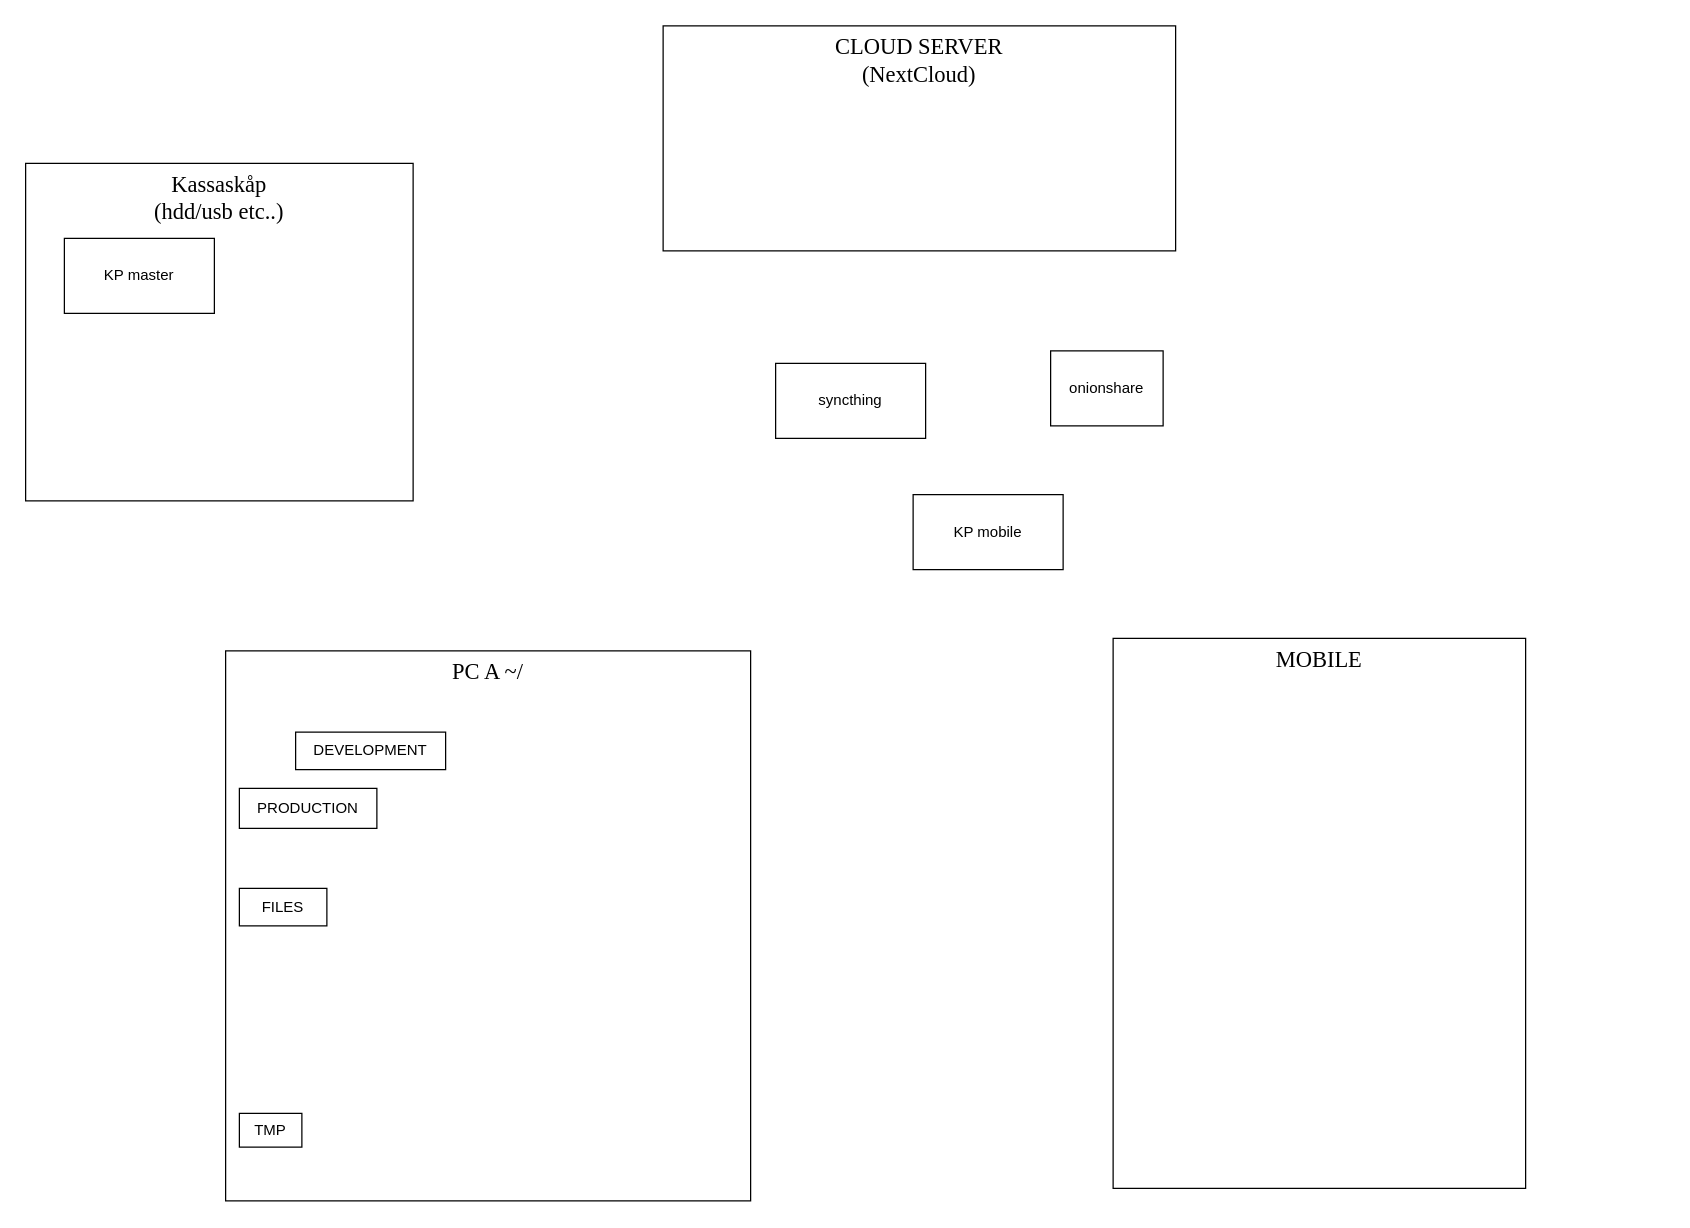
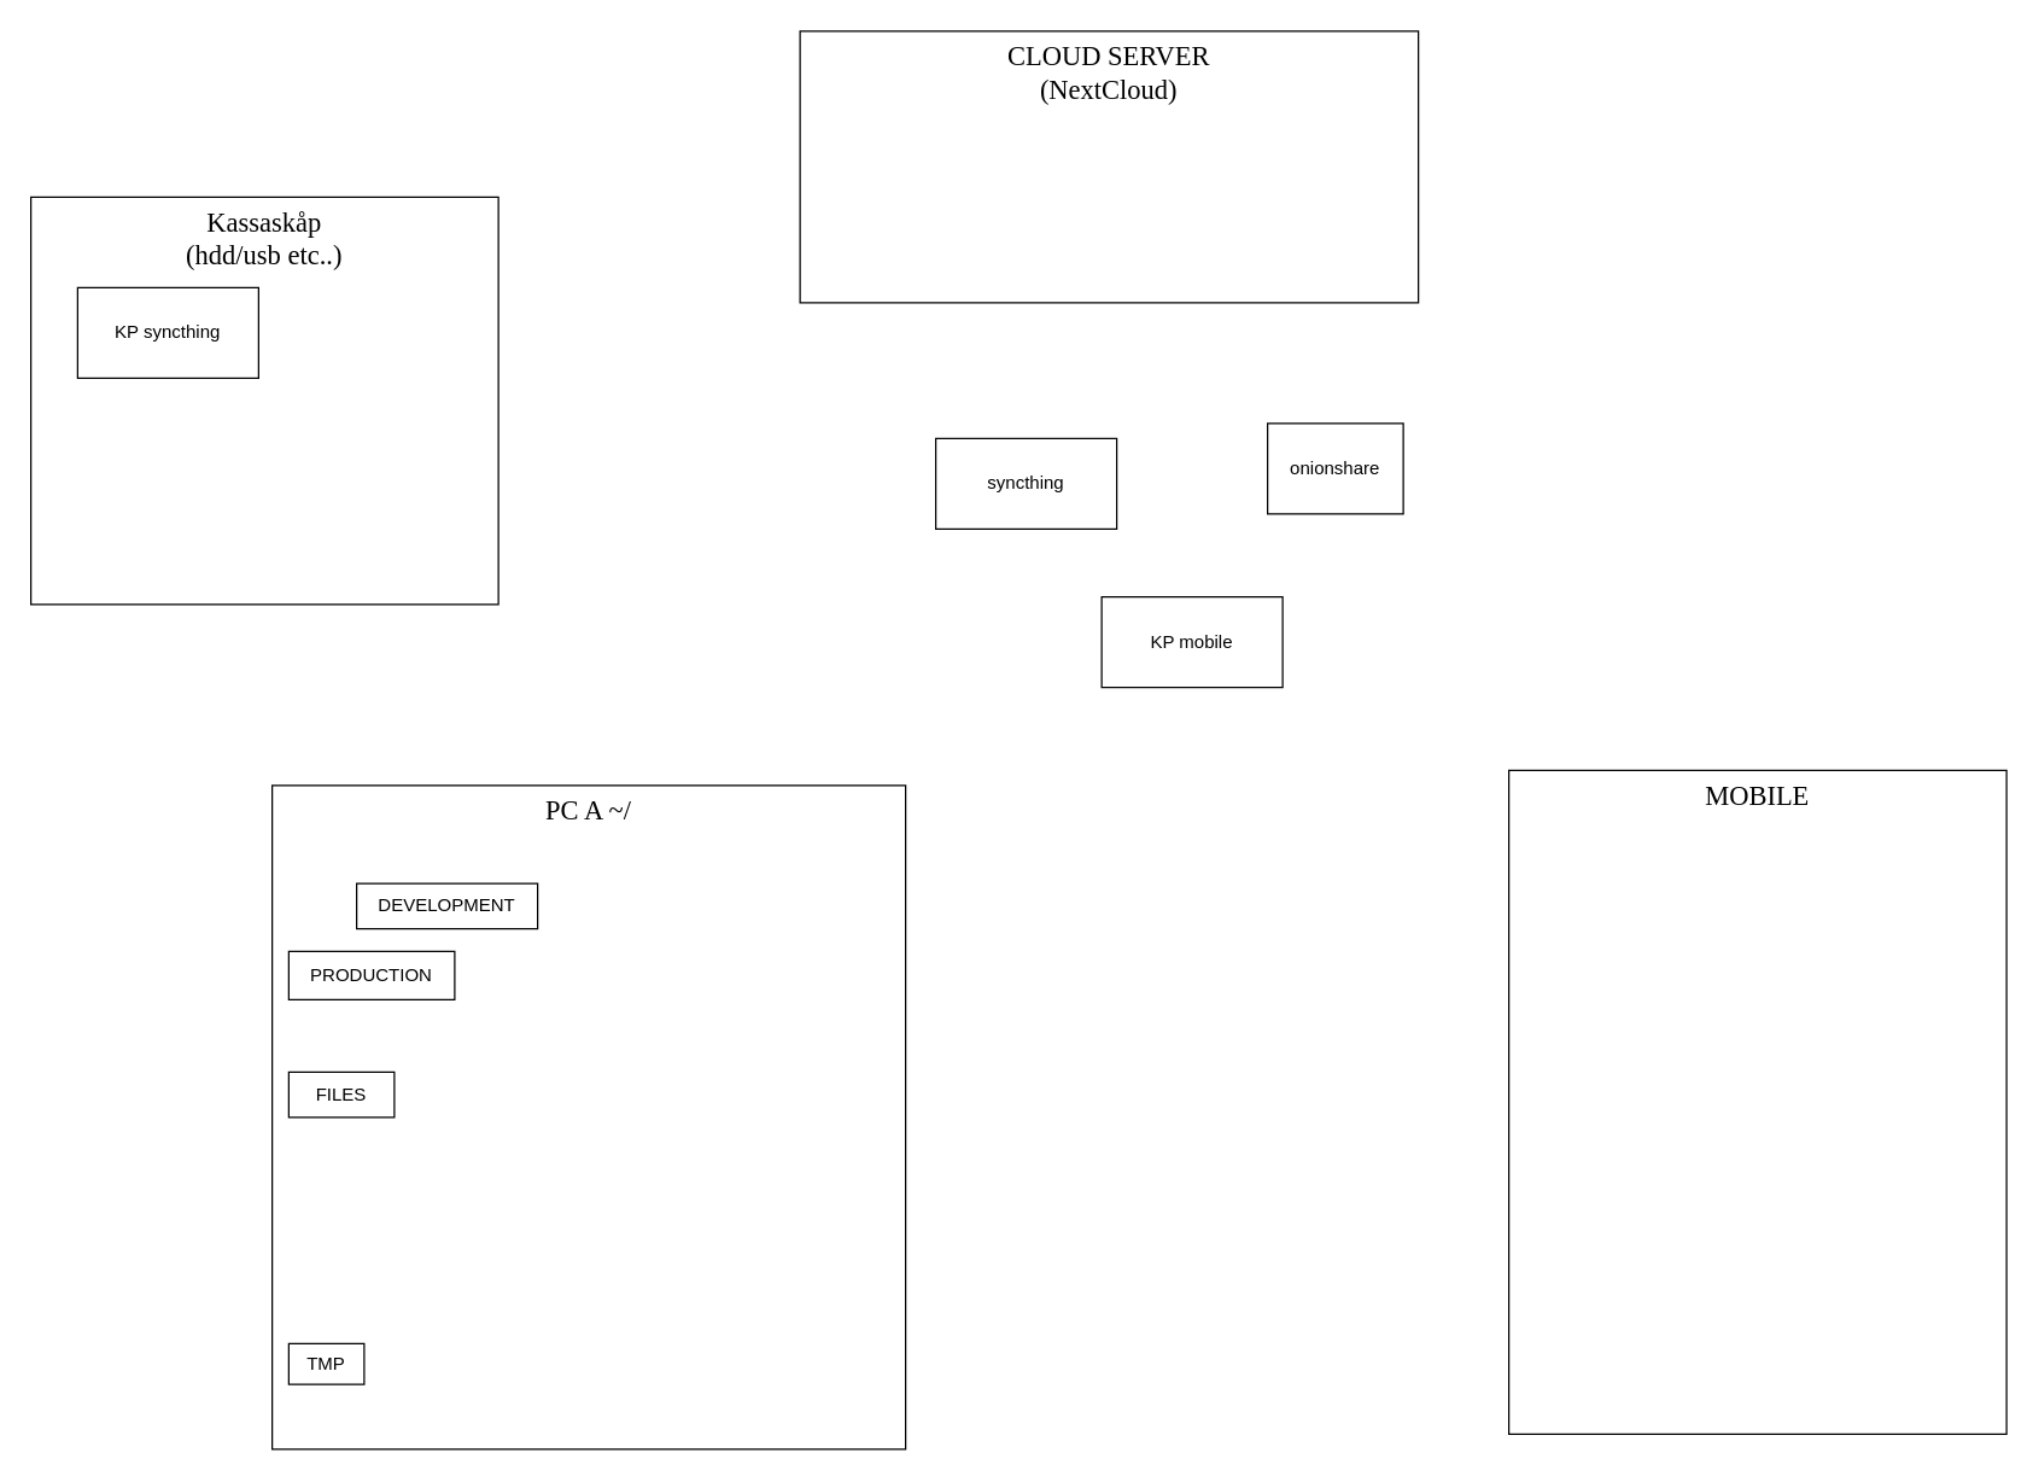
- <mxCell id="13" value="KP master" style="rounded=0;whiteSpace=wrap;html=1;" vertex="1" parent="1"><mxGeometry x="51" y="190" width="120" height="60" as="geometry" /></mxCell>
+ <mxCell id="13" value="KP syncthing" style="rounded=0;whiteSpace=wrap;html=1;" vertex="1" parent="1"><mxGeometry x="51" y="190" width="120" height="60" as="geometry" /></mxCell>
- <mxCell id="3" value="MOBILE" style="rounded=0;whiteSpace=wrap;html=1;align=center;verticalAlign=top;fontSize=18;fontFamily=Lucida Console;" parent="1" vertex="1"><mxGeometry x="890" y="510" width="330" height="440" as="geometry" /></mxCell>
+ <mxCell id="3" value="MOBILE" style="rounded=0;whiteSpace=wrap;html=1;align=center;verticalAlign=top;fontSize=18;fontFamily=Lucida Console;" parent="1" vertex="1"><mxGeometry x="1000" y="510" width="330" height="440" as="geometry" /></mxCell>
